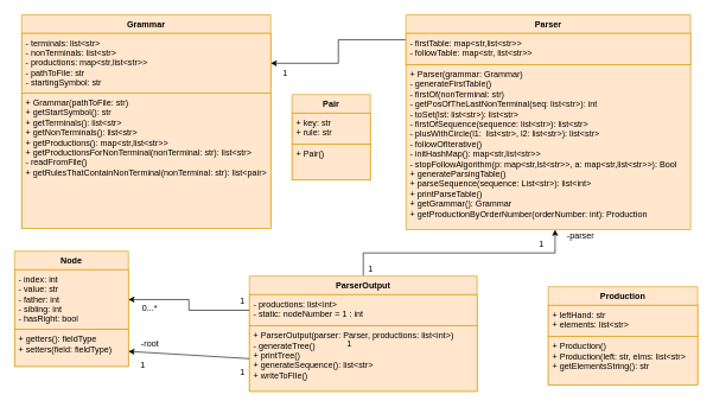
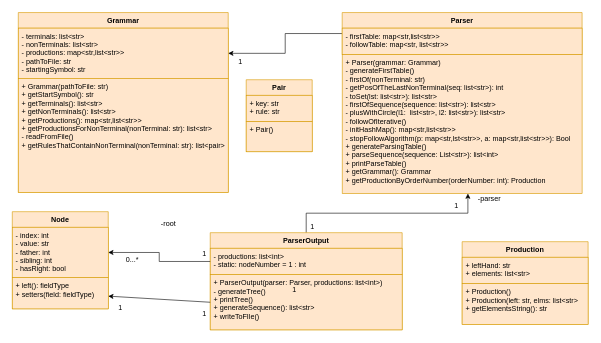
- <mxCell id="25" value="0...*" style="text;html=1;align=center;verticalAlign=middle;resizable=0;points=[];autosize=1;" vertex="1" parent="1"><mxGeometry x="190" y="422" width="40" height="20" as="geometry" /></mxCell>
+ <mxCell id="25" value="0...*" style="text;html=1;align=center;verticalAlign=middle;resizable=0;points=[];autosize=1;" vertex="1" parent="1"><mxGeometry x="200" y="422" width="40" height="20" as="geometry" /></mxCell>
- <mxCell id="16" value="+ getters(): fieldType&#10;+ setters(field: fieldType)" style="text;strokeColor=#d79b00;fillColor=#ffe6cc;align=left;verticalAlign=top;spacingLeft=4;spacingRight=4;overflow=hidden;rotatable=0;points=[[0,0.5],[1,0.5]];portConstraint=eastwest;" vertex="1" parent="13"><mxGeometry y="110" width="160" height="52" as="geometry" /></mxCell>
+ <mxCell id="16" value="+ left(): fieldType&#10;+ setters(field: fieldType)" style="text;strokeColor=#d79b00;fillColor=#ffe6cc;align=left;verticalAlign=top;spacingLeft=4;spacingRight=4;overflow=hidden;rotatable=0;points=[[0,0.5],[1,0.5]];portConstraint=eastwest;" vertex="1" parent="13"><mxGeometry y="110" width="160" height="52" as="geometry" /></mxCell>
- <mxCell id="29" value="-root" style="text;html=1;align=center;verticalAlign=middle;resizable=0;points=[];autosize=1;" vertex="1" parent="1"><mxGeometry x="190" y="472" width="40" height="20" as="geometry" /></mxCell>
+ <mxCell id="29" value="-root" style="text;html=1;align=center;verticalAlign=middle;resizable=0;points=[];autosize=1;" vertex="1" parent="1"><mxGeometry x="260" y="362" width="40" height="20" as="geometry" /></mxCell>
